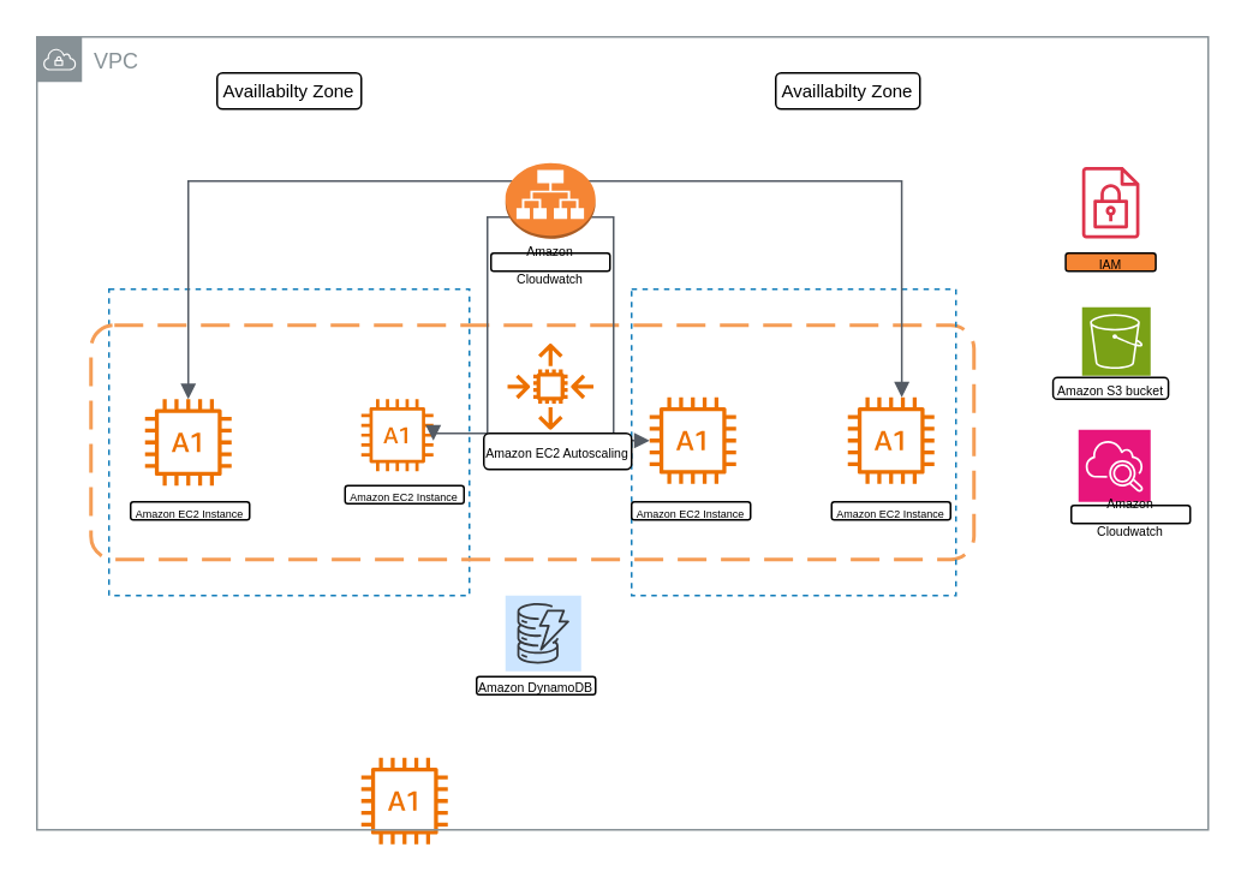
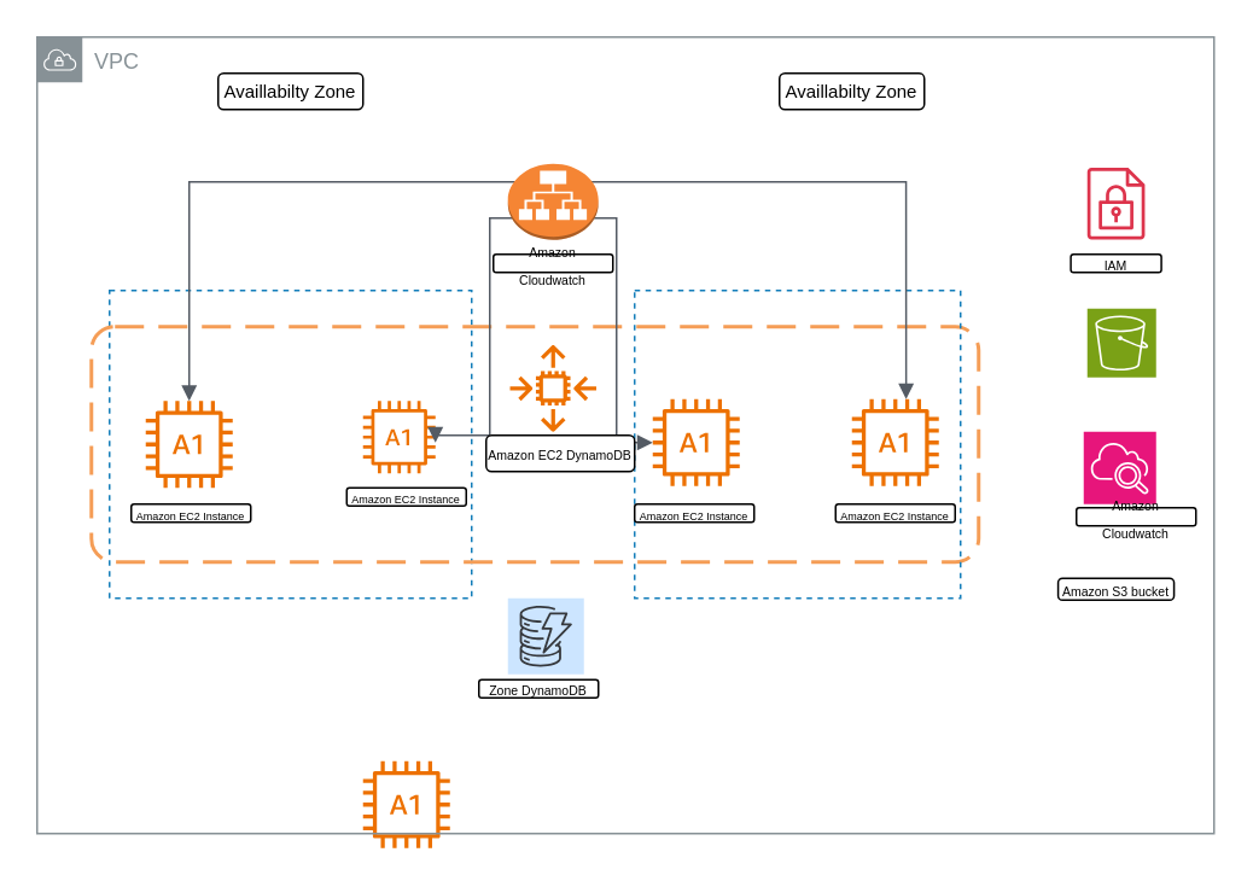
- <mxCell id="21" value="&lt;font style=&quot;font-size: 7px;&quot;&gt;IAM&lt;/font&gt;" style="rounded=1;whiteSpace=wrap;html=1;fillColor=#f58534;" vertex="1" parent="1"><mxGeometry x="590.89" y="140" width="50" height="10" as="geometry" /></mxCell>
+ <mxCell id="21" value="&lt;font style=&quot;font-size: 7px;&quot;&gt;IAM&lt;/font&gt;" style="rounded=1;whiteSpace=wrap;html=1;" vertex="1" parent="1"><mxGeometry x="590.89" y="140" width="50" height="10" as="geometry" /></mxCell>
- <mxCell id="20" value="&lt;font style=&quot;font-size: 7px;&quot;&gt;Amazon S3 bucket&lt;br&gt;&lt;/font&gt;" style="rounded=1;whiteSpace=wrap;html=1;arcSize=20;" vertex="1" parent="1"><mxGeometry x="583.89" y="209" width="64" height="12" as="geometry" /></mxCell>
+ <mxCell id="20" value="&lt;font style=&quot;font-size: 7px;&quot;&gt;Amazon S3 bucket&lt;br&gt;&lt;/font&gt;" style="rounded=1;whiteSpace=wrap;html=1;arcSize=20;" vertex="1" parent="1"><mxGeometry x="583.89" y="319" width="64" height="12" as="geometry" /></mxCell>
- <mxCell id="23" value="&lt;font style=&quot;font-size: 7px;&quot;&gt;Amazon EC2 Autoscaling&lt;br&gt;&lt;/font&gt;" style="rounded=1;whiteSpace=wrap;html=1;" vertex="1" parent="1"><mxGeometry x="268" y="240" width="82" height="20" as="geometry" /></mxCell>
+ <mxCell id="23" value="&lt;font style=&quot;font-size: 7px;&quot;&gt;Amazon EC2 DynamoDB&lt;br&gt;&lt;/font&gt;" style="rounded=1;whiteSpace=wrap;html=1;" vertex="1" parent="1"><mxGeometry x="268" y="240" width="82" height="20" as="geometry" /></mxCell>
- <mxCell id="22" value="&lt;font style=&quot;font-size: 7px;&quot;&gt;Amazon DynamoDB&lt;br&gt;&lt;/font&gt;" style="rounded=1;whiteSpace=wrap;html=1;" vertex="1" parent="1"><mxGeometry x="264" y="375" width="66" height="10" as="geometry" /></mxCell>
+ <mxCell id="22" value="&lt;font style=&quot;font-size: 7px;&quot;&gt;Zone DynamoDB&lt;br&gt;&lt;/font&gt;" style="rounded=1;whiteSpace=wrap;html=1;" vertex="1" parent="1"><mxGeometry x="264" y="375" width="66" height="10" as="geometry" /></mxCell>
